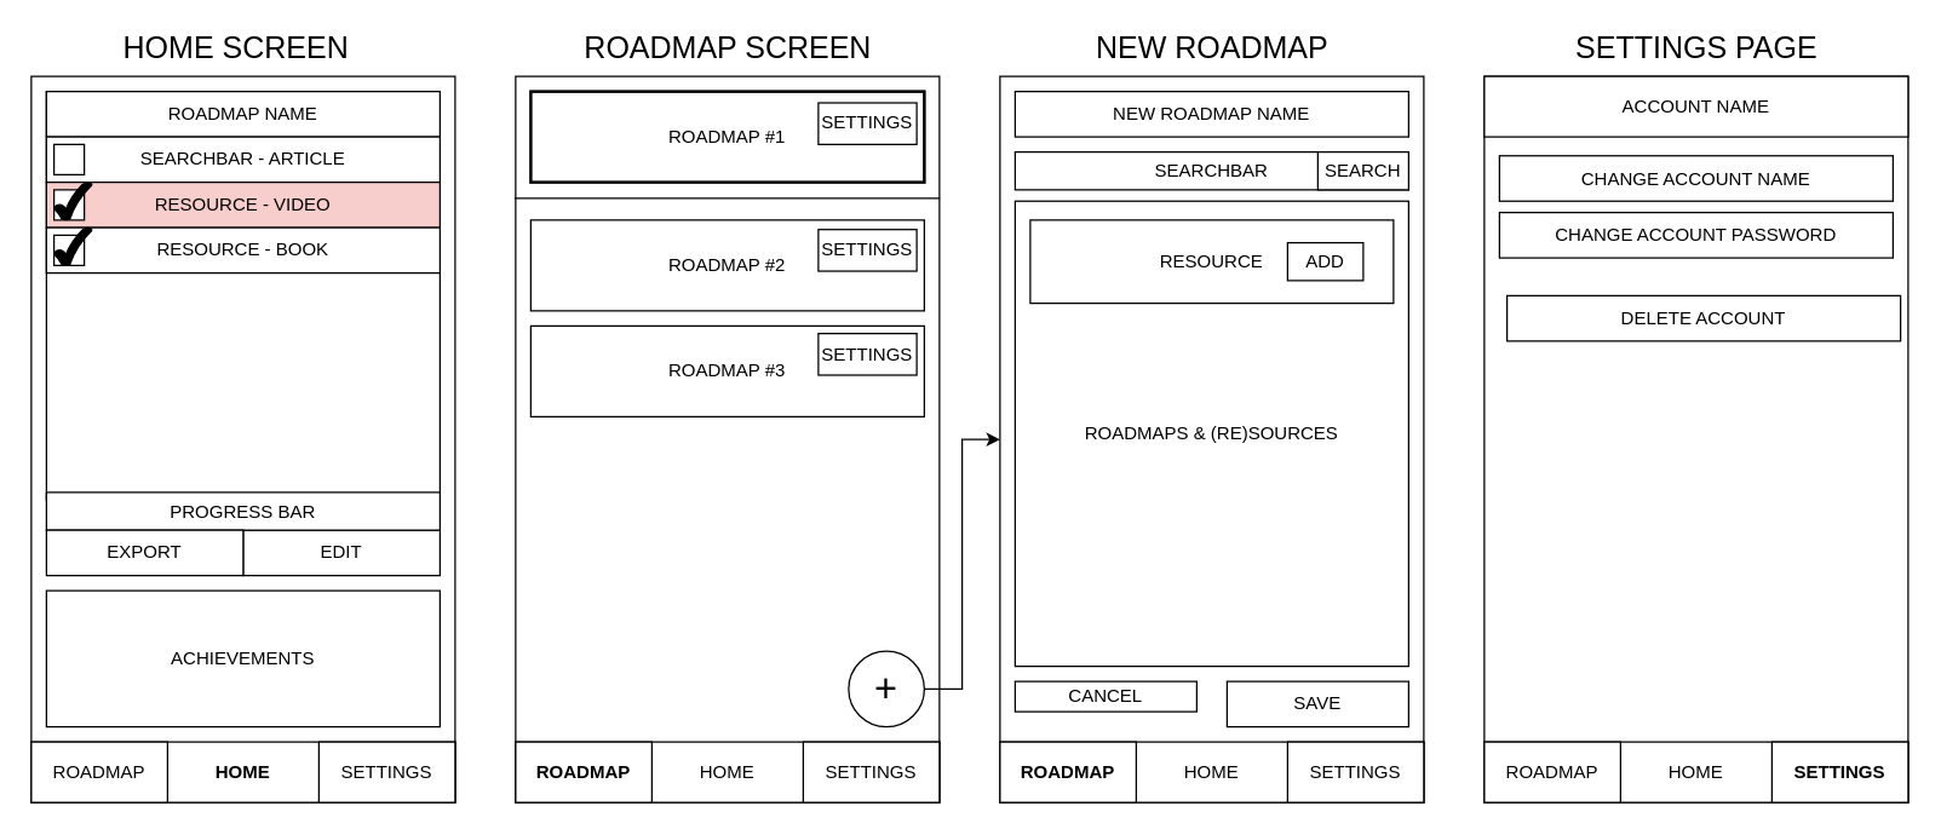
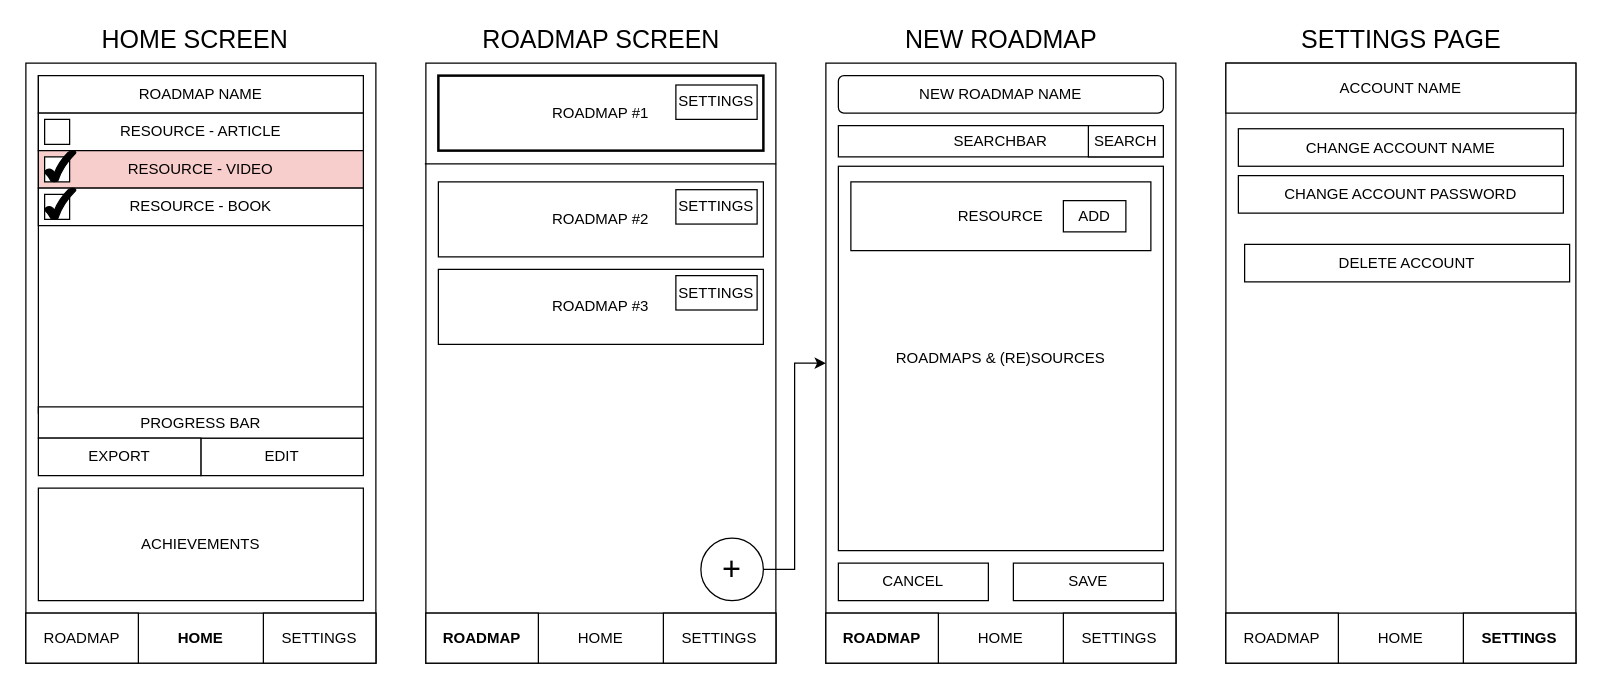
- <mxCell id="41" value="NEW ROADMAP NAME" style="rounded=0;whiteSpace=wrap;html=1;strokeWidth=1;" vertex="1" parent="1"><mxGeometry x="670" y="60" width="260" height="30" as="geometry" /></mxCell>
+ <mxCell id="41" value="NEW ROADMAP NAME" style="whiteSpace=wrap;html=1;strokeWidth=1;rounded=1;" vertex="1" parent="1"><mxGeometry x="670" y="60" width="260" height="30" as="geometry" /></mxCell>
- <mxCell id="34" value="SEARCHBAR - ARTICLE" style="rounded=0;whiteSpace=wrap;html=1;" vertex="1" parent="1"><mxGeometry x="30" y="90" width="260" height="30" as="geometry" /></mxCell>
+ <mxCell id="34" value="RESOURCE - ARTICLE" style="rounded=0;whiteSpace=wrap;html=1;" vertex="1" parent="1"><mxGeometry x="30" y="90" width="260" height="30" as="geometry" /></mxCell>
- <mxCell id="47" value="CANCEL" style="rounded=0;whiteSpace=wrap;html=1;strokeWidth=1;" vertex="1" parent="1"><mxGeometry x="670" y="450" width="120" height="20" as="geometry" /></mxCell>
+ <mxCell id="47" value="CANCEL" style="rounded=0;whiteSpace=wrap;html=1;strokeWidth=1;" vertex="1" parent="1"><mxGeometry x="670" y="450" width="120" height="30" as="geometry" /></mxCell>
